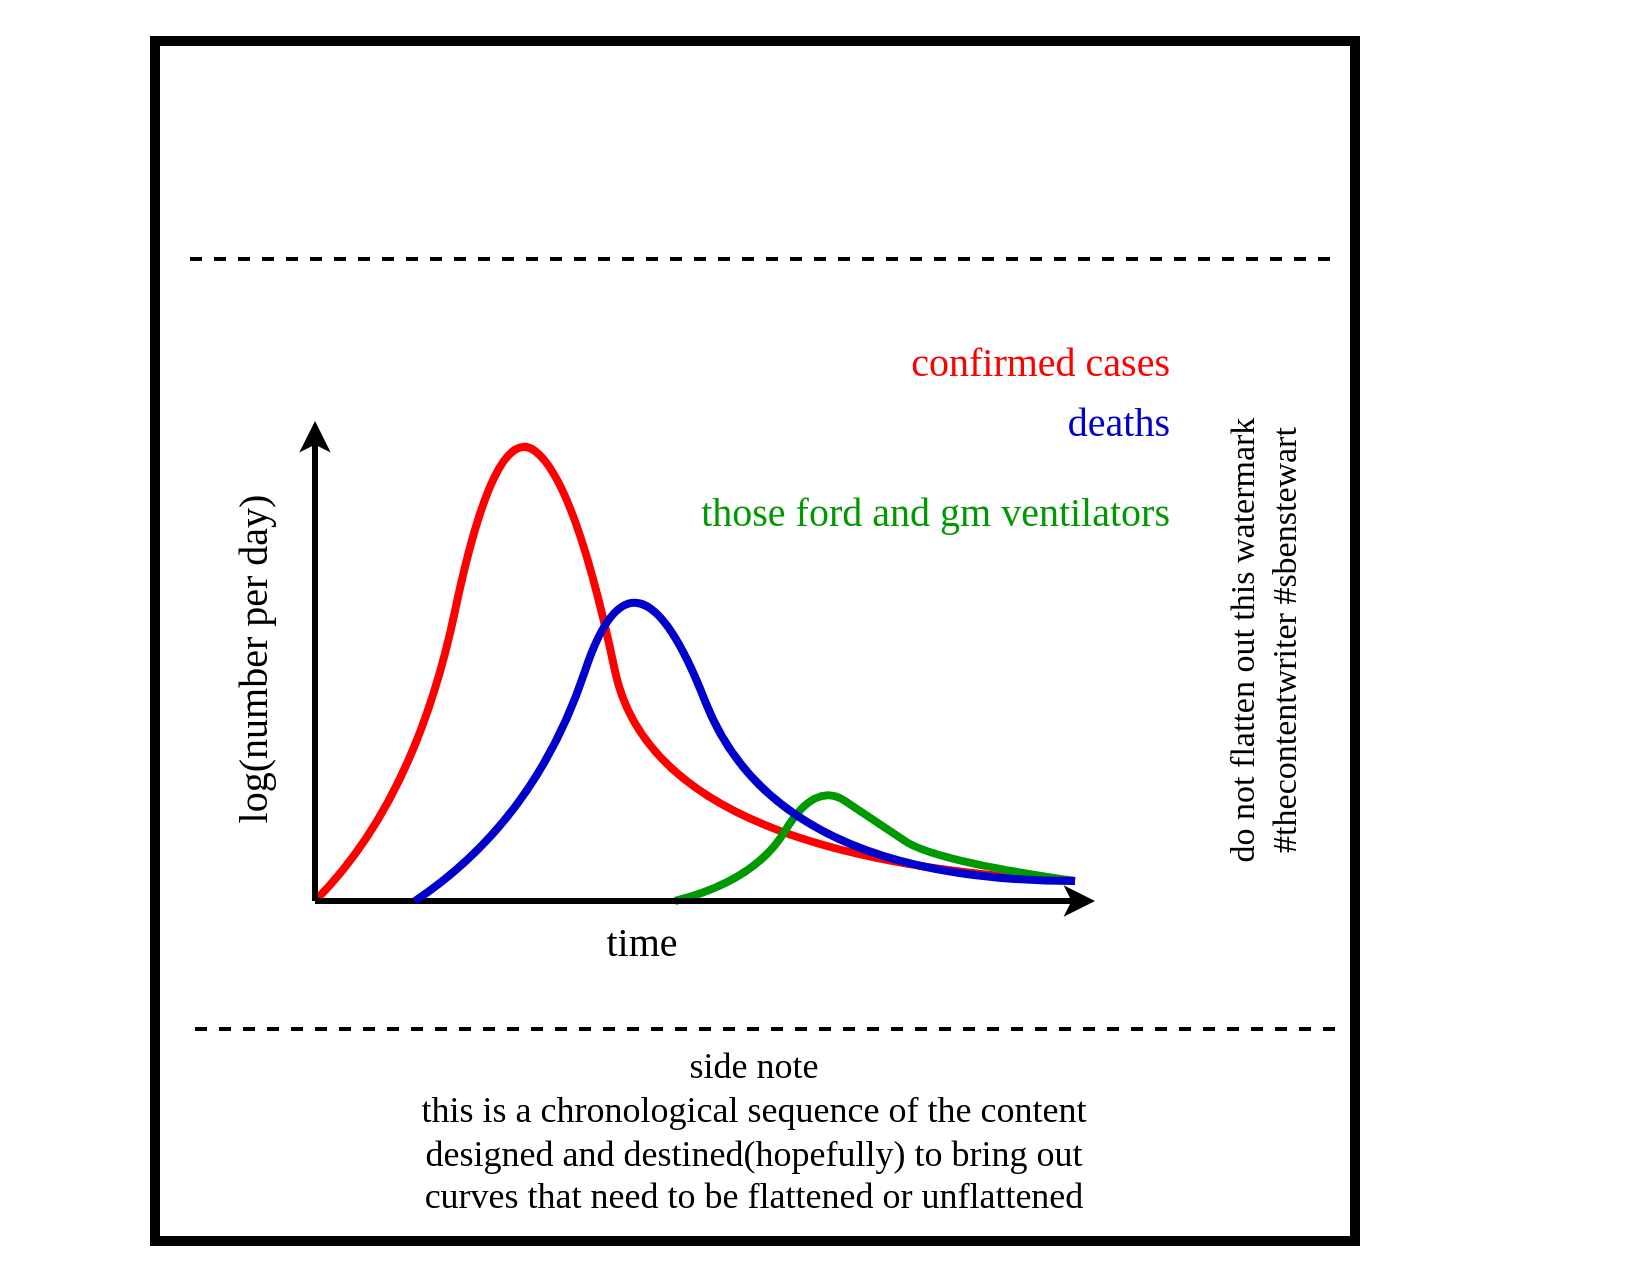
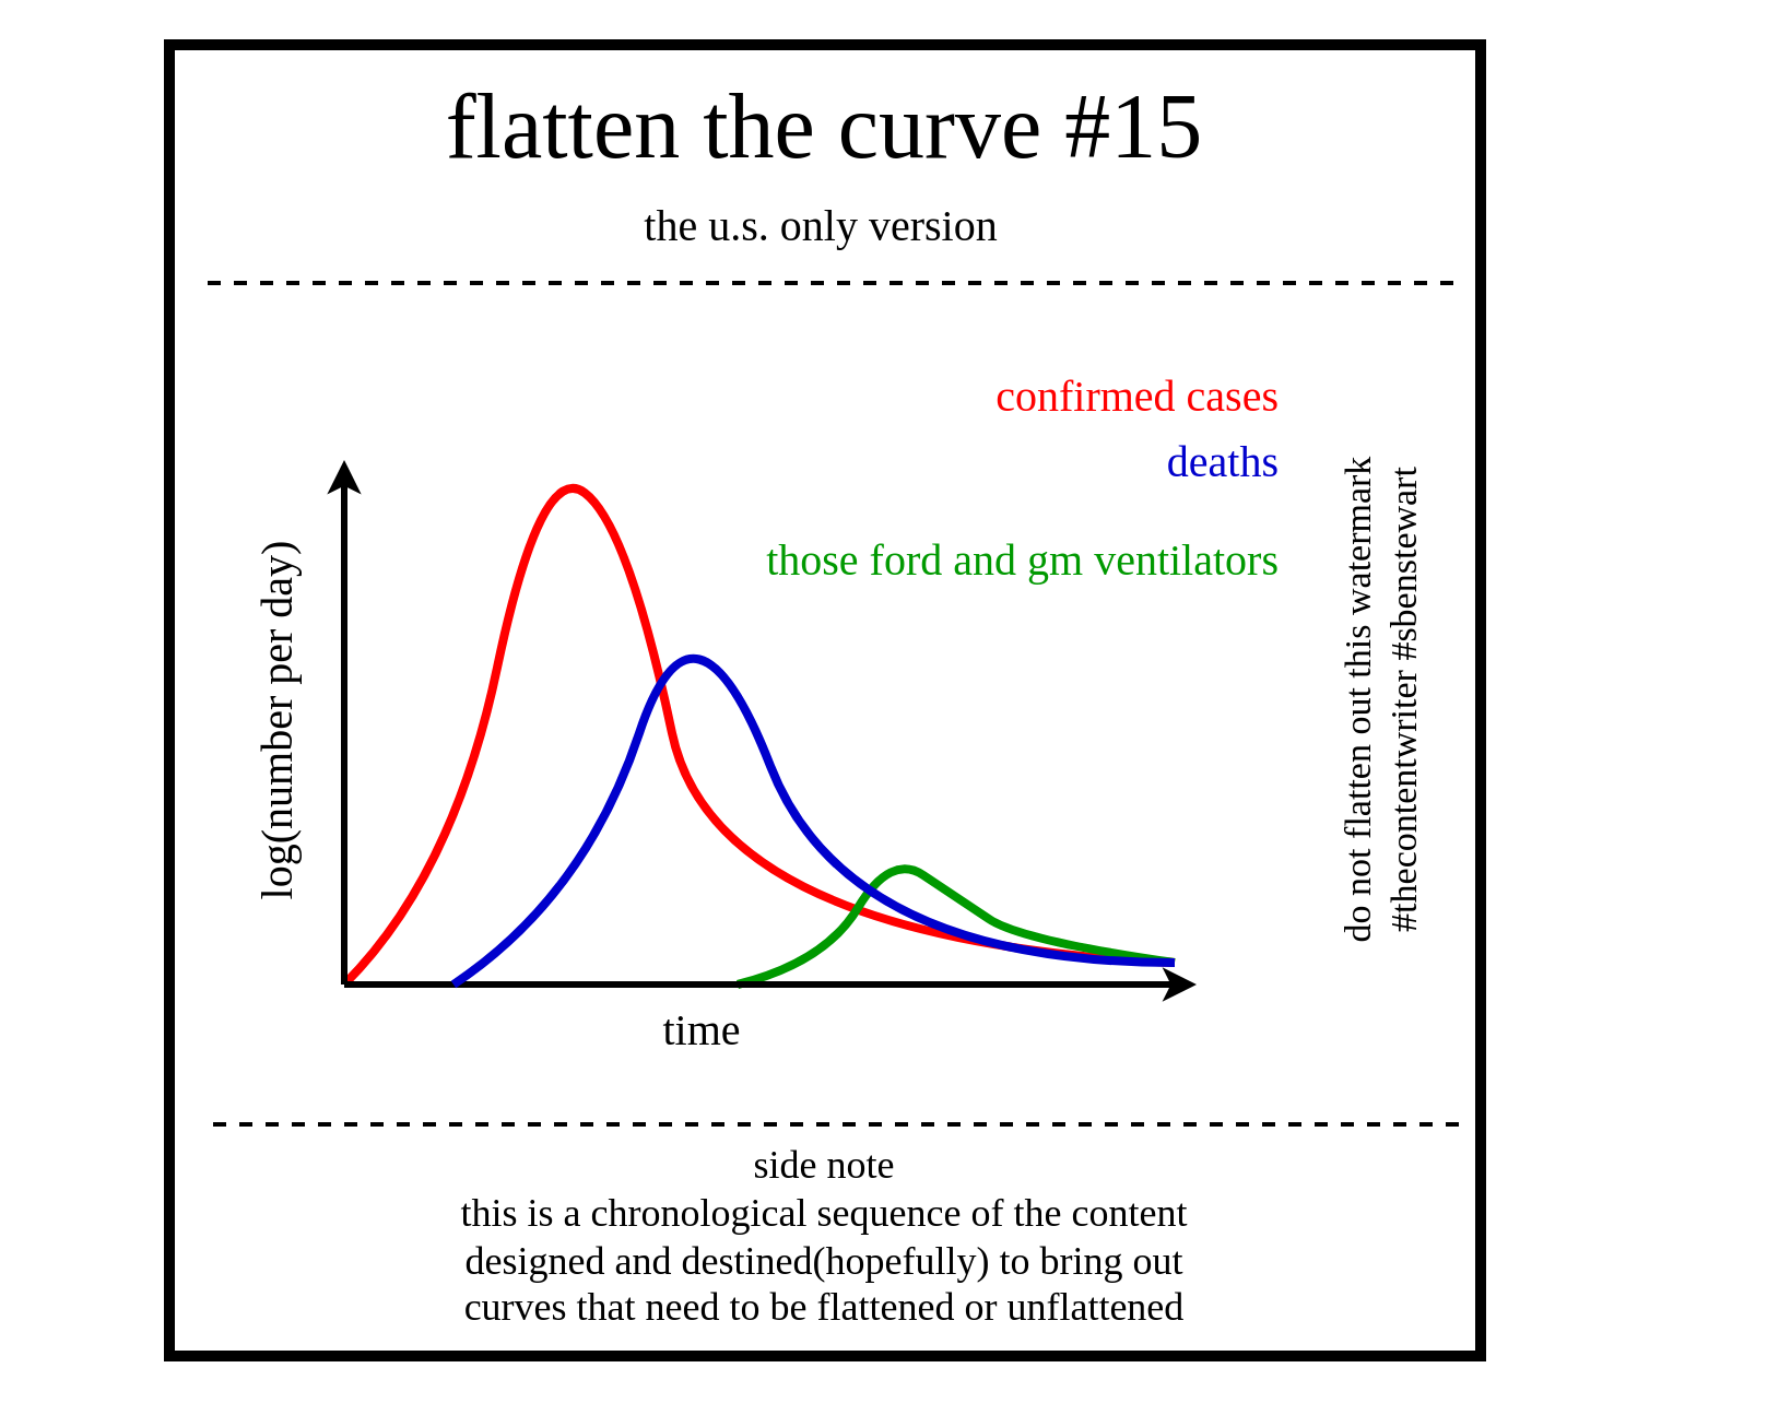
+ <mxCell id="5" value="&lt;font&gt;&lt;font style=&quot;font-size: 42px&quot;&gt;flatten the curve #15&lt;/font&gt;&lt;br&gt;&lt;/font&gt;" style="text;html=1;strokeColor=none;fillColor=none;align=center;verticalAlign=middle;whiteSpace=wrap;rounded=0;fontFamily=xkcd;" parent="1" vertex="1"><mxGeometry x="92" y="48" width="570" height="20" as="geometry" /></mxCell>
+ <mxCell id="6" value="&lt;font&gt;&lt;font style=&quot;font-size: 20px&quot;&gt;the u.s. only version&lt;/font&gt;&lt;br&gt;&lt;/font&gt;" style="text;html=1;strokeColor=none;fillColor=none;align=center;verticalAlign=middle;whiteSpace=wrap;rounded=0;fontFamily=xkcd;" parent="1" vertex="1"><mxGeometry x="116.25" y="92" width="518.5" height="20" as="geometry" /></mxCell>
